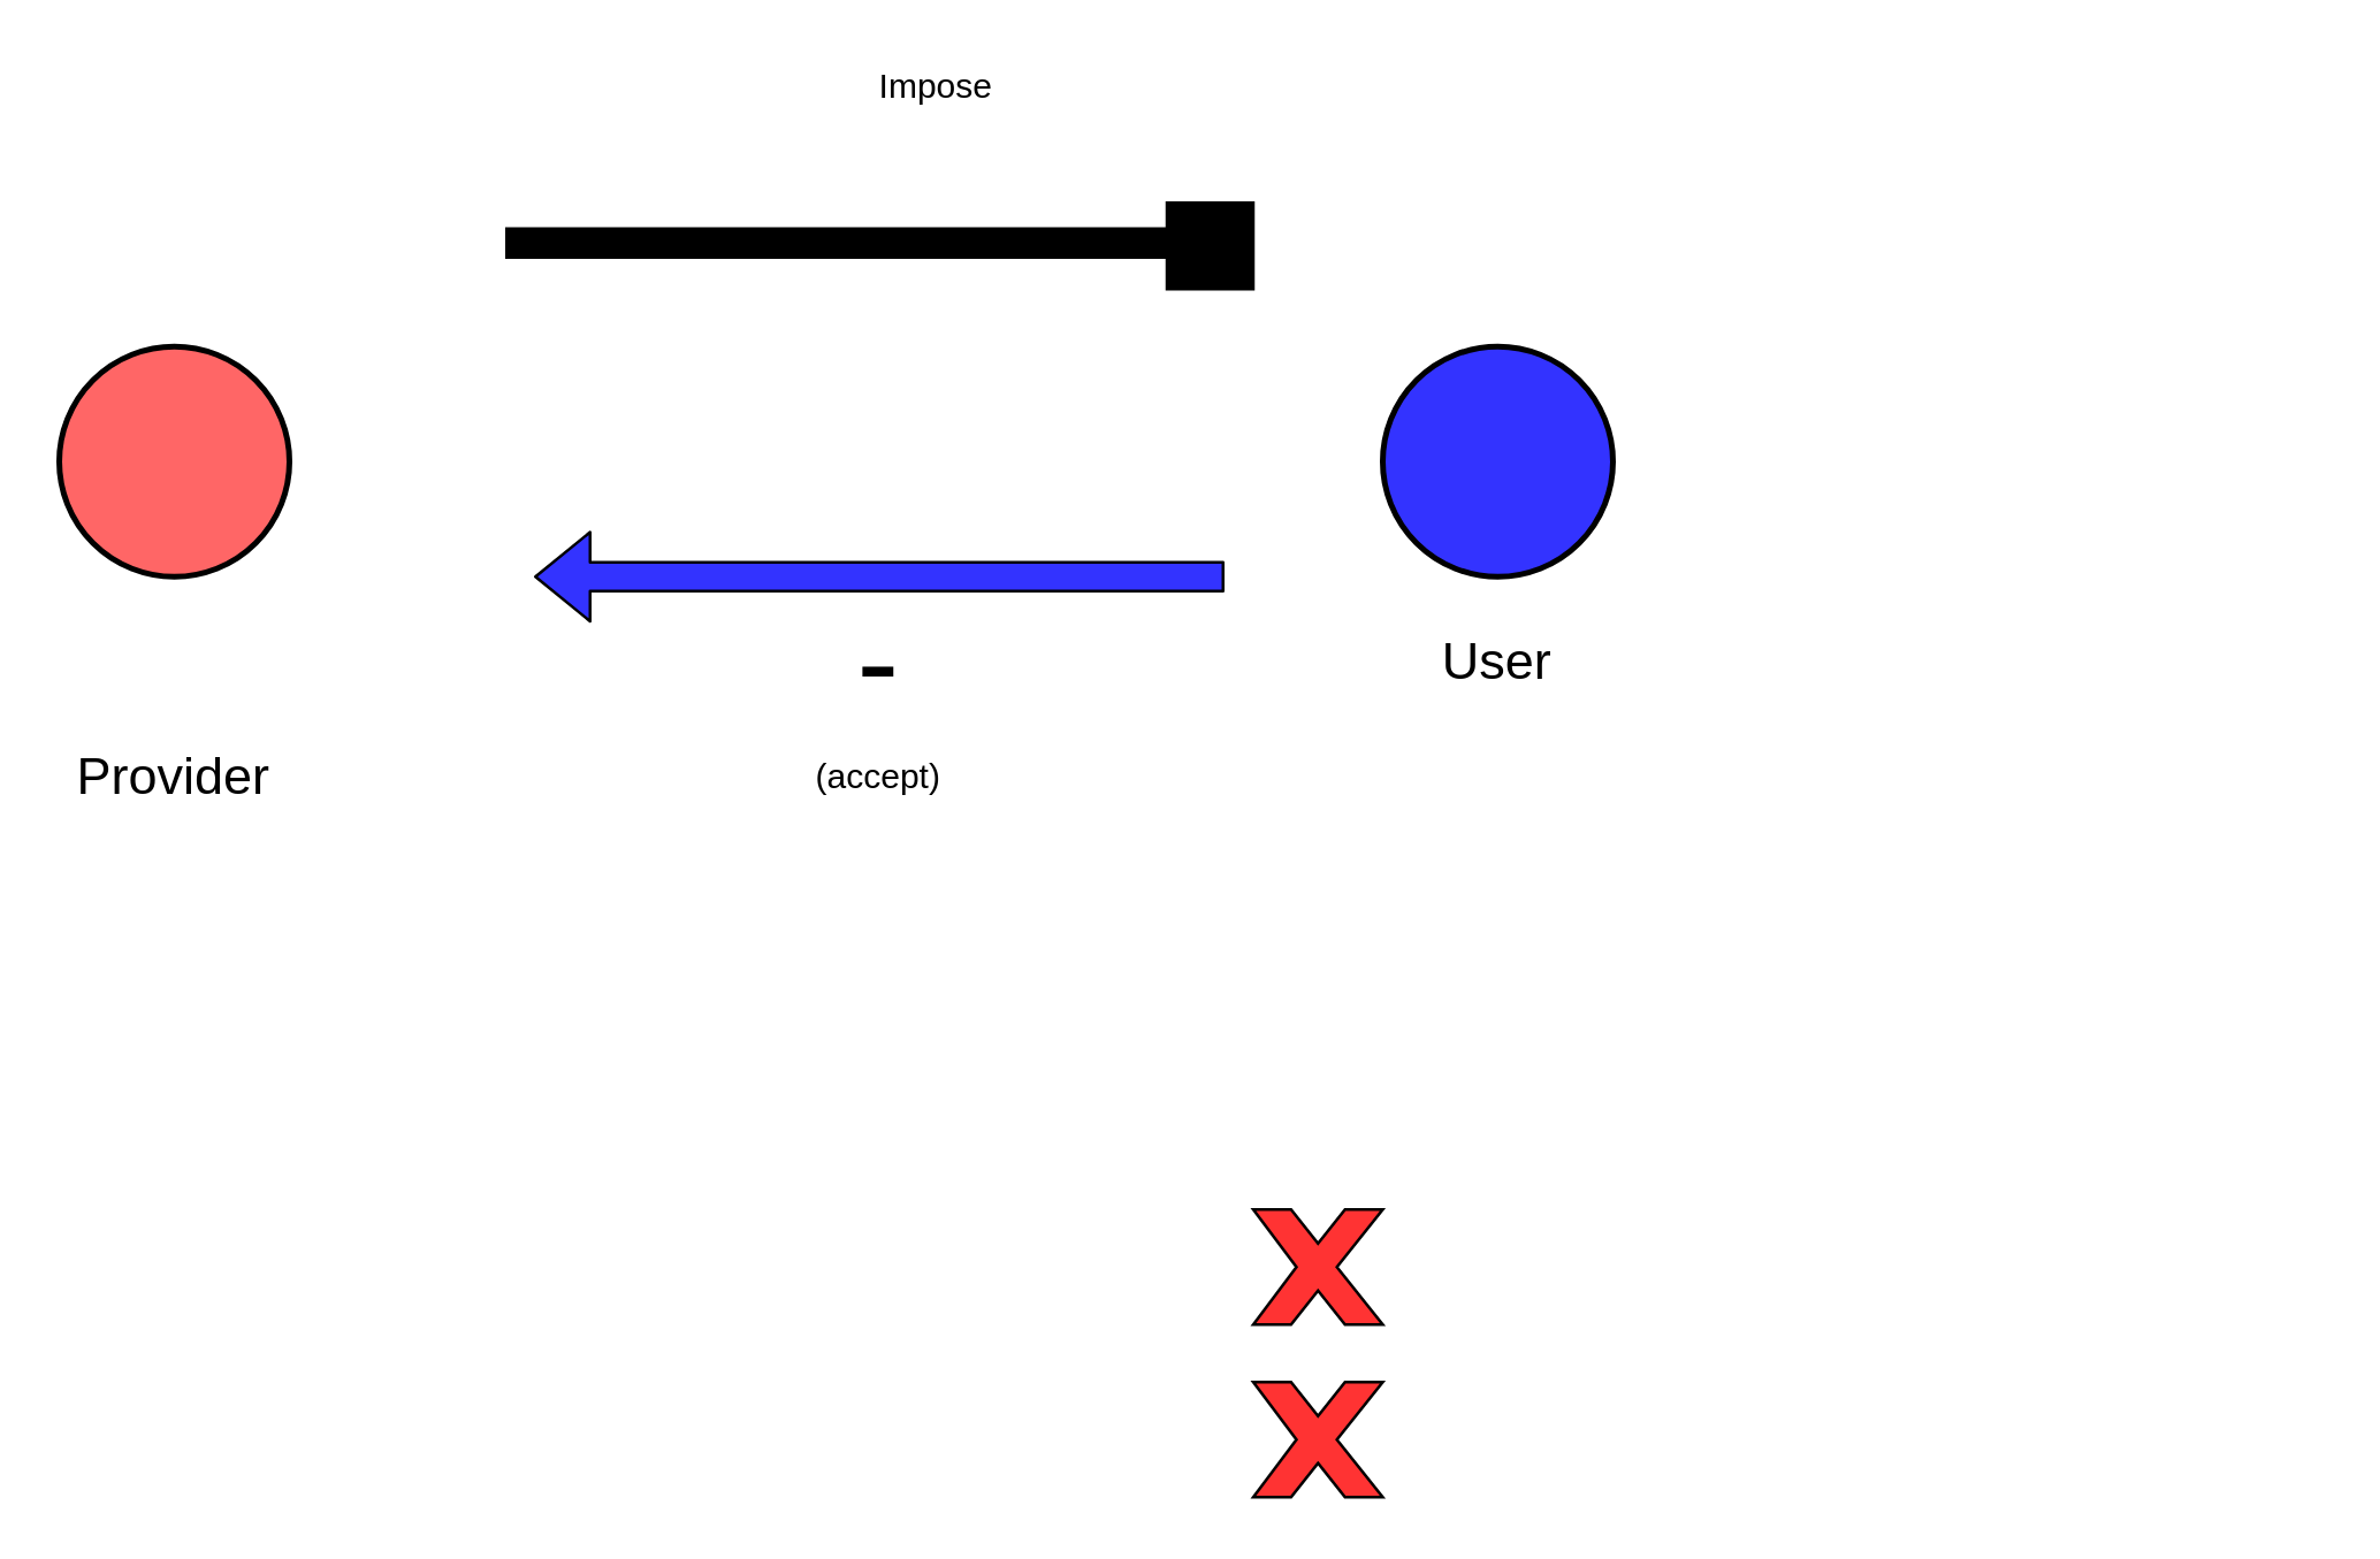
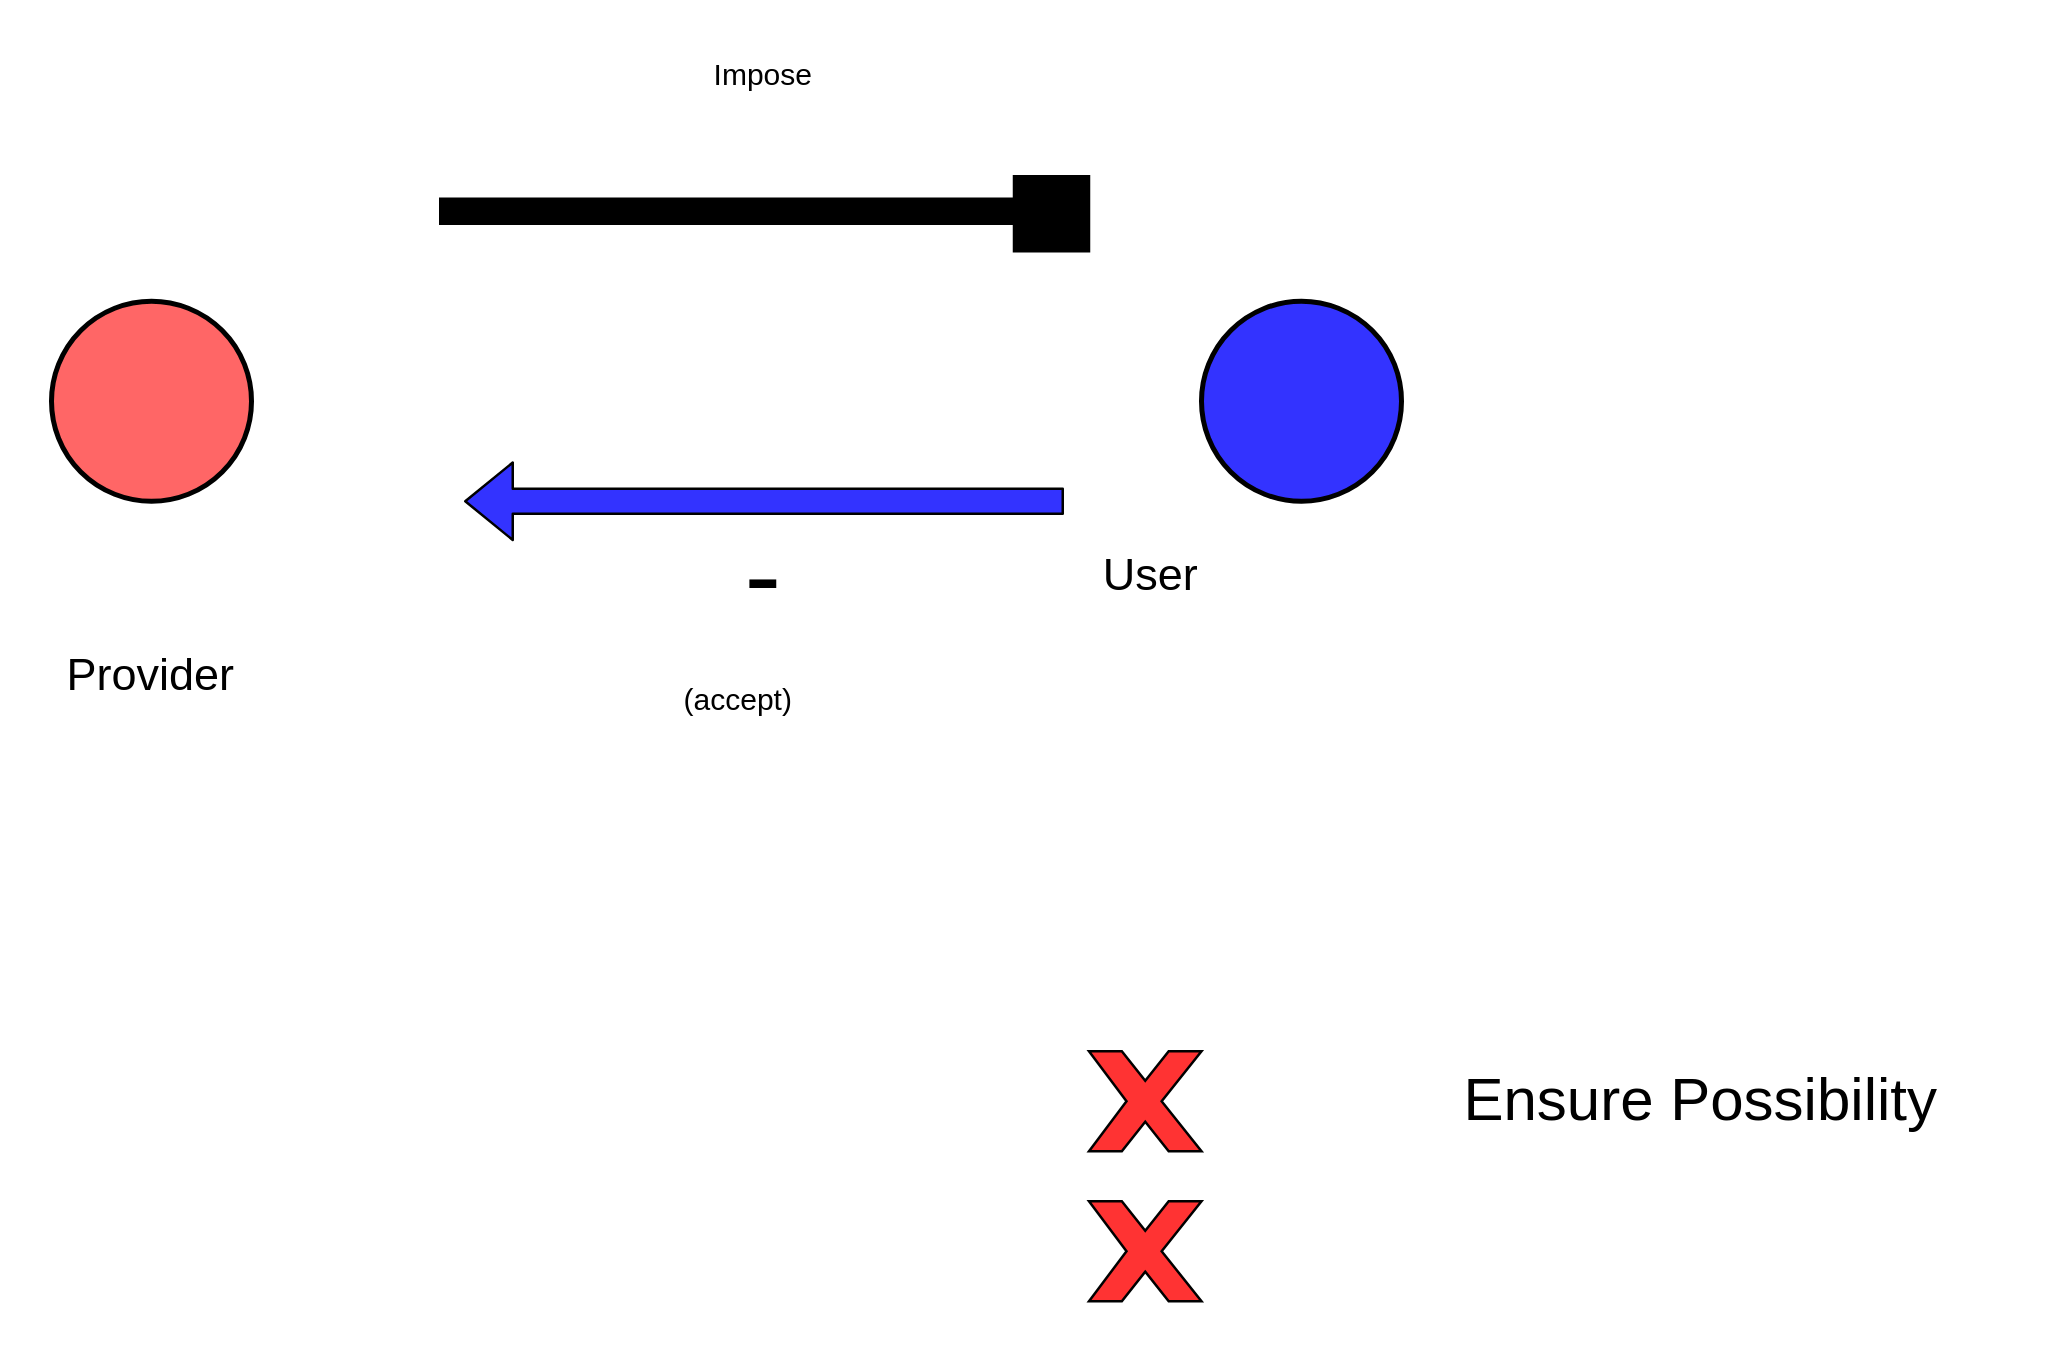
- <mxCell id="6" value="Impose" style="text;html=1;strokeColor=none;fillColor=none;align=center;verticalAlign=middle;whiteSpace=wrap;rounded=0;" vertex="1" parent="1"><mxGeometry x="305" y="20" width="40" height="20" as="geometry" /></mxCell>
+ <mxCell id="6" value="Impose" style="text;html=1;strokeColor=none;fillColor=none;align=center;verticalAlign=middle;whiteSpace=wrap;rounded=0;" vertex="1" parent="1"><mxGeometry x="285" y="20" width="40" height="20" as="geometry" /></mxCell>
- <mxCell id="3" value="&lt;font style=&quot;font-size: 18px&quot;&gt;User&lt;/font&gt;" style="text;html=1;strokeColor=none;fillColor=none;align=center;verticalAlign=middle;whiteSpace=wrap;rounded=0;" vertex="1" parent="1"><mxGeometry x="500" y="220" width="40" height="20" as="geometry" /></mxCell>
+ <mxCell id="3" value="&lt;font style=&quot;font-size: 18px&quot;&gt;User&lt;/font&gt;" style="text;html=1;strokeColor=none;fillColor=none;align=center;verticalAlign=middle;whiteSpace=wrap;rounded=0;" vertex="1" parent="1"><mxGeometry x="440" y="220" width="40" height="20" as="geometry" /></mxCell>
- <mxCell id="8" value="(accept)" style="text;html=1;strokeColor=none;fillColor=none;align=center;verticalAlign=middle;whiteSpace=wrap;rounded=0;" vertex="1" parent="1"><mxGeometry x="285" y="260" width="40" height="20" as="geometry" /></mxCell>
+ <mxCell id="8" value="(accept)" style="text;html=1;strokeColor=none;fillColor=none;align=center;verticalAlign=middle;whiteSpace=wrap;rounded=0;" vertex="1" parent="1"><mxGeometry x="275" y="270" width="40" height="20" as="geometry" /></mxCell>
+ <mxCell id="10" value="&lt;font style=&quot;font-size: 24px&quot;&gt;Ensure Possibility&lt;/font&gt;" style="text;html=1;strokeColor=none;fillColor=none;align=center;verticalAlign=middle;whiteSpace=wrap;rounded=0;" vertex="1" parent="1"><mxGeometry x="555" y="430" width="250" height="20" as="geometry" /></mxCell>
